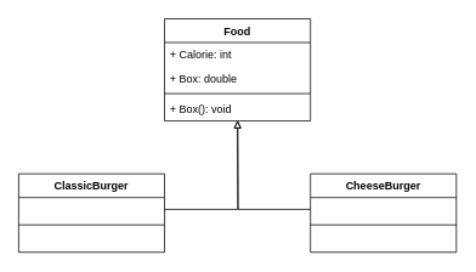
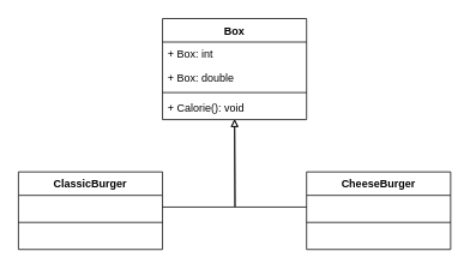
- <mxCell id="2" value="Food" style="swimlane;fontStyle=1;align=center;verticalAlign=top;childLayout=stackLayout;horizontal=1;startSize=26;horizontalStack=0;resizeParent=1;resizeParentMax=0;resizeLast=0;collapsible=1;marginBottom=0;" vertex="1" parent="1"><mxGeometry x="180" y="20" width="160" height="112" as="geometry" /></mxCell>
+ <mxCell id="2" value="Box" style="swimlane;fontStyle=1;align=center;verticalAlign=top;childLayout=stackLayout;horizontal=1;startSize=26;horizontalStack=0;resizeParent=1;resizeParentMax=0;resizeLast=0;collapsible=1;marginBottom=0;" vertex="1" parent="1"><mxGeometry x="180" y="20" width="160" height="112" as="geometry" /></mxCell>
- <mxCell id="3" value="+ Calorie: int" style="text;strokeColor=none;fillColor=none;align=left;verticalAlign=top;spacingLeft=4;spacingRight=4;overflow=hidden;rotatable=0;points=[[0,0.5],[1,0.5]];portConstraint=eastwest;" vertex="1" parent="2"><mxGeometry y="26" width="160" height="26" as="geometry" /></mxCell>
+ <mxCell id="3" value="+ Box: int" style="text;strokeColor=none;fillColor=none;align=left;verticalAlign=top;spacingLeft=4;spacingRight=4;overflow=hidden;rotatable=0;points=[[0,0.5],[1,0.5]];portConstraint=eastwest;" vertex="1" parent="2"><mxGeometry y="26" width="160" height="26" as="geometry" /></mxCell>
- <mxCell id="6" value="+ Box(): void" style="text;strokeColor=none;fillColor=none;align=left;verticalAlign=top;spacingLeft=4;spacingRight=4;overflow=hidden;rotatable=0;points=[[0,0.5],[1,0.5]];portConstraint=eastwest;" vertex="1" parent="2"><mxGeometry y="86" width="160" height="26" as="geometry" /></mxCell>
+ <mxCell id="6" value="+ Calorie(): void" style="text;strokeColor=none;fillColor=none;align=left;verticalAlign=top;spacingLeft=4;spacingRight=4;overflow=hidden;rotatable=0;points=[[0,0.5],[1,0.5]];portConstraint=eastwest;" vertex="1" parent="2"><mxGeometry y="86" width="160" height="26" as="geometry" /></mxCell>
